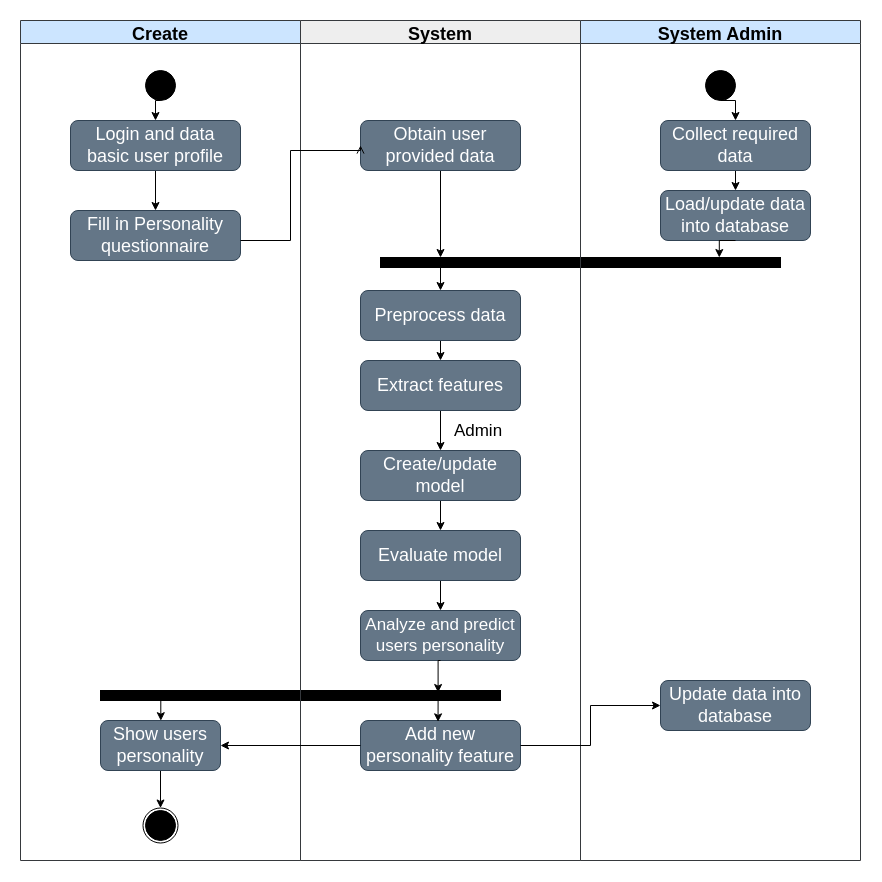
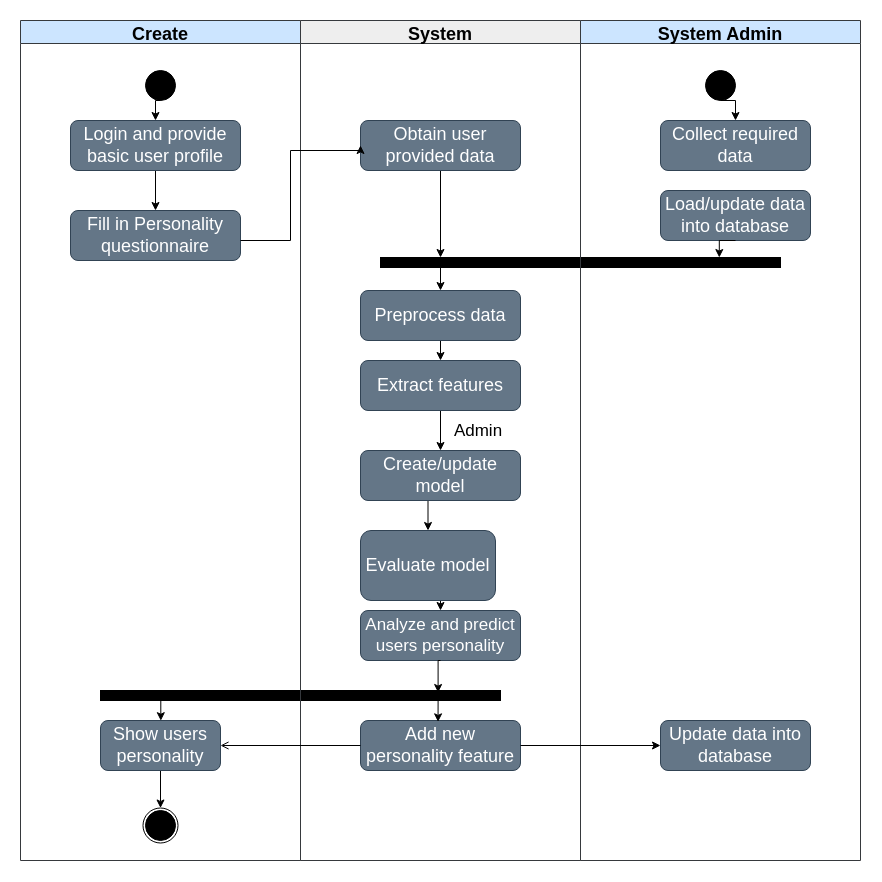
- <mxCell id="4" value="&lt;div style=&quot;font-size: 18px;&quot;&gt;&lt;font style=&quot;font-size: 18px;&quot;&gt;Login and data&lt;/font&gt;&lt;/div&gt;&lt;div style=&quot;font-size: 18px;&quot;&gt;&lt;font style=&quot;font-size: 18px;&quot;&gt;basic user profile&lt;br&gt;&lt;/font&gt;&lt;/div&gt;" style="rounded=1;whiteSpace=wrap;html=1;fillColor=#647687;strokeColor=#314354;fontColor=#ffffff;" vertex="1" parent="2"><mxGeometry x="50" y="100" width="170" height="50" as="geometry" /></mxCell>
+ <mxCell id="4" value="&lt;div style=&quot;font-size: 18px;&quot;&gt;&lt;font style=&quot;font-size: 18px;&quot;&gt;Login and provide&lt;/font&gt;&lt;/div&gt;&lt;div style=&quot;font-size: 18px;&quot;&gt;&lt;font style=&quot;font-size: 18px;&quot;&gt;basic user profile&lt;br&gt;&lt;/font&gt;&lt;/div&gt;" style="rounded=1;whiteSpace=wrap;html=1;fillColor=#647687;strokeColor=#314354;fontColor=#ffffff;" vertex="1" parent="2"><mxGeometry x="50" y="100" width="170" height="50" as="geometry" /></mxCell>
- <mxCell id="37" style="edgeStyle=orthogonalEdgeStyle;rounded=0;orthogonalLoop=1;jettySize=auto;html=1;entryX=0;entryY=0.5;entryDx=0;entryDy=0;endArrow=open;" edge="1" parent="1" source="7" target="17"><mxGeometry relative="1" as="geometry"><Array as="points"><mxPoint x="290" y="240" /><mxPoint x="290" y="150" /></Array></mxGeometry></mxCell>
+ <mxCell id="37" style="edgeStyle=orthogonalEdgeStyle;rounded=0;orthogonalLoop=1;jettySize=auto;html=1;entryX=0;entryY=0.5;entryDx=0;entryDy=0;" edge="1" parent="1" source="7" target="17"><mxGeometry relative="1" as="geometry"><Array as="points"><mxPoint x="290" y="240" /><mxPoint x="290" y="150" /></Array></mxGeometry></mxCell>
- <mxCell id="31" style="edgeStyle=orthogonalEdgeStyle;rounded=0;orthogonalLoop=1;jettySize=auto;html=1;exitX=0.5;exitY=1;exitDx=0;exitDy=0;entryX=0.5;entryY=0;entryDx=0;entryDy=0;" edge="1" parent="30" source="32" target="35"><mxGeometry relative="1" as="geometry" /></mxCell>
- <mxCell id="27" value="&lt;font style=&quot;font-size: 18px;&quot;&gt;Evaluate model&lt;/font&gt;" style="rounded=1;whiteSpace=wrap;html=1;fillColor=#647687;strokeColor=#314354;fontColor=#ffffff;" vertex="1" parent="15"><mxGeometry x="60" y="510" width="160" height="50" as="geometry" /></mxCell>
+ <mxCell id="27" value="&lt;font style=&quot;font-size: 18px;&quot;&gt;Evaluate model&lt;/font&gt;" style="rounded=1;whiteSpace=wrap;html=1;fillColor=#647687;strokeColor=#314354;fontColor=#ffffff;" vertex="1" parent="15"><mxGeometry x="60" y="510" width="135" height="70" as="geometry" /></mxCell>
- <mxCell id="36" value="&lt;font style=&quot;font-size: 18px;&quot;&gt;Update data into database&lt;/font&gt;" style="rounded=1;whiteSpace=wrap;html=1;fillColor=#647687;strokeColor=#314354;fontColor=#ffffff;" vertex="1" parent="30"><mxGeometry x="80" y="660" width="150" height="50" as="geometry" /></mxCell>
+ <mxCell id="36" value="&lt;font style=&quot;font-size: 18px;&quot;&gt;Update data into database&lt;/font&gt;" style="rounded=1;whiteSpace=wrap;html=1;fillColor=#647687;strokeColor=#314354;fontColor=#ffffff;" vertex="1" parent="30"><mxGeometry x="80" y="700" width="150" height="50" as="geometry" /></mxCell>
- <mxCell id="41" style="edgeStyle=orthogonalEdgeStyle;rounded=0;orthogonalLoop=1;jettySize=auto;html=1;exitX=0;exitY=0.5;exitDx=0;exitDy=0;entryX=1;entryY=0.5;entryDx=0;entryDy=0;" edge="1" parent="1" source="29" target="11"><mxGeometry relative="1" as="geometry" /></mxCell>
+ <mxCell id="41" style="edgeStyle=orthogonalEdgeStyle;rounded=0;orthogonalLoop=1;jettySize=auto;html=1;exitX=0;exitY=0.5;exitDx=0;exitDy=0;entryX=1;entryY=0.5;entryDx=0;entryDy=0;endArrow=open;" edge="1" parent="1" source="29" target="11"><mxGeometry relative="1" as="geometry" /></mxCell>
